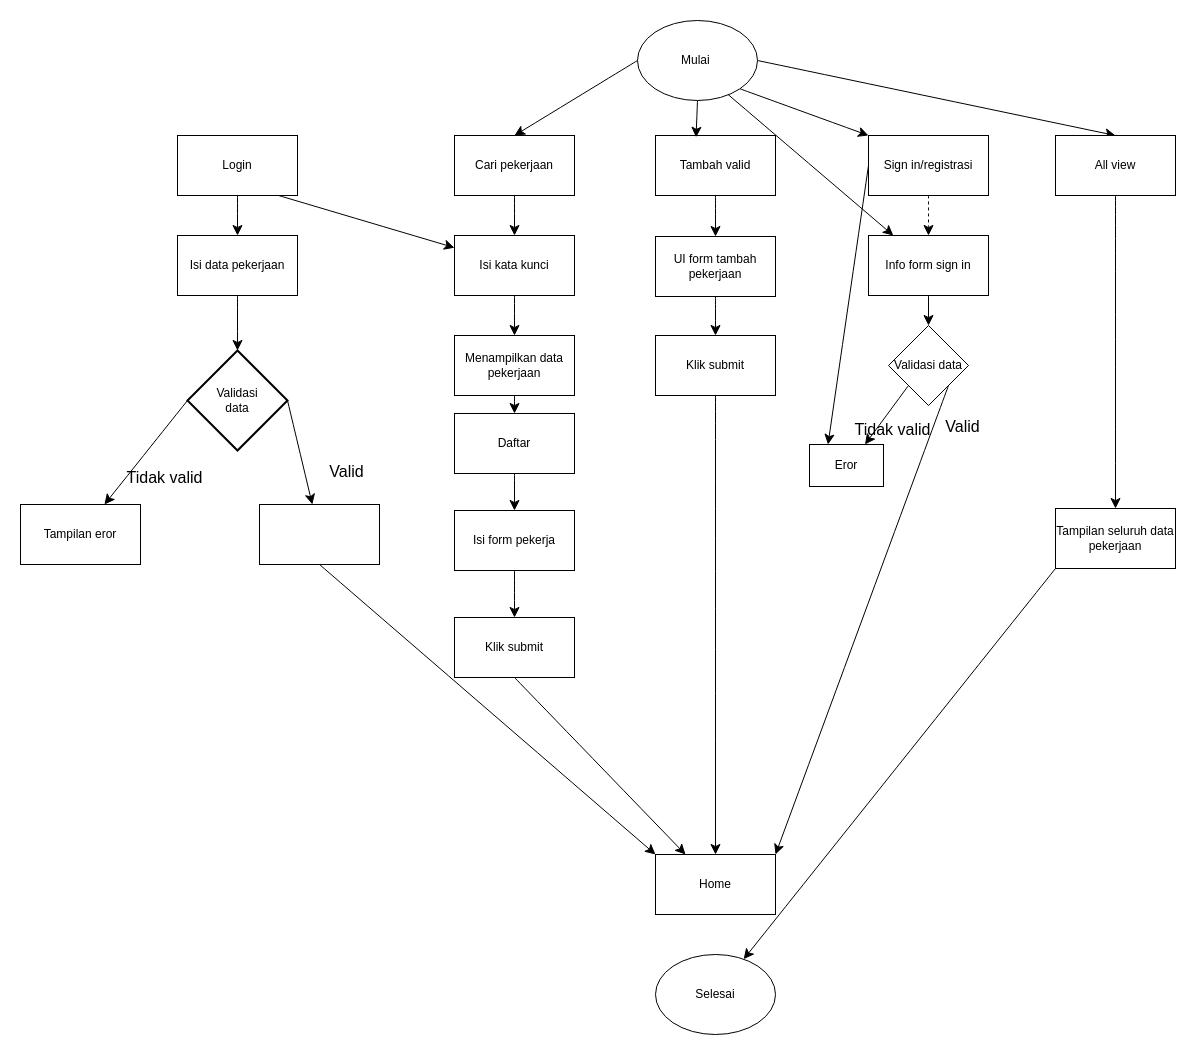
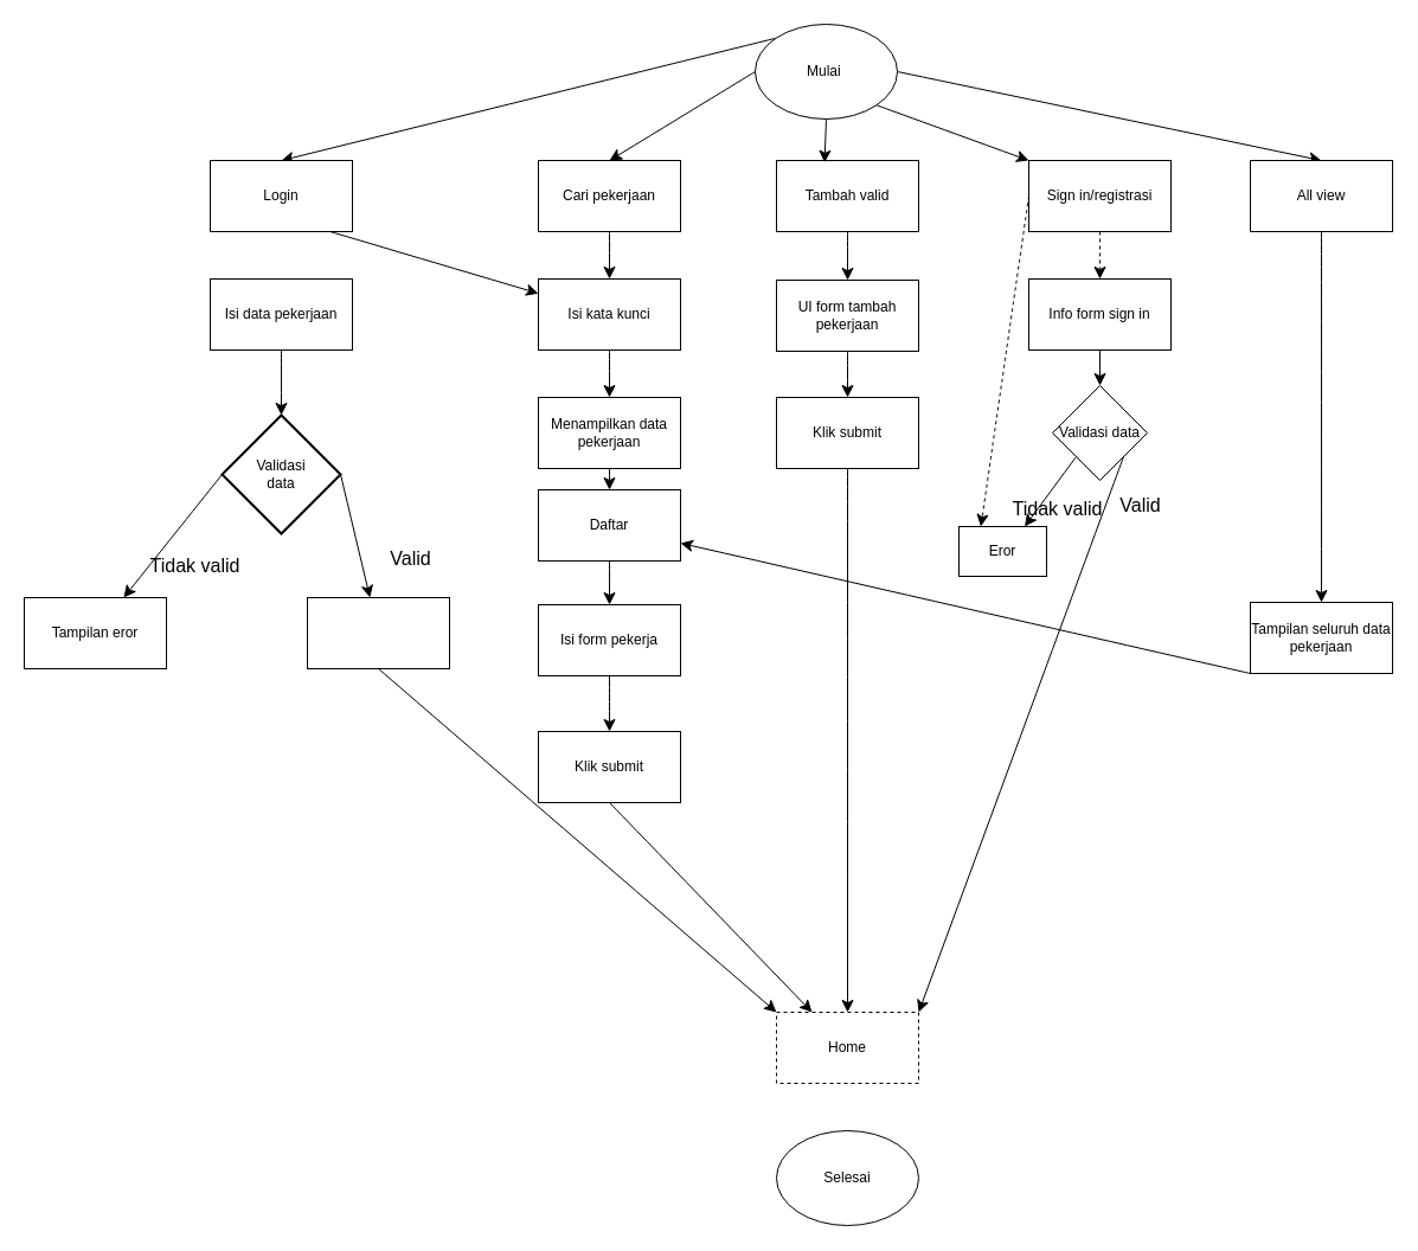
- <mxCell id="2" style="edgeStyle=none;curved=1;rounded=0;orthogonalLoop=1;jettySize=auto;html=1;exitX=0;exitY=0;exitDx=0;exitDy=0;fontSize=12;startSize=8;endSize=8;labelBackgroundColor=none;fontColor=default;" edge="1" parent="1" source="6" target="42"><mxGeometry relative="1" as="geometry" /></mxCell>
+ <mxCell id="2" style="edgeStyle=none;curved=1;rounded=0;orthogonalLoop=1;jettySize=auto;html=1;exitX=0;exitY=0;exitDx=0;exitDy=0;entryX=0.5;entryY=0;entryDx=0;entryDy=0;fontSize=12;startSize=8;endSize=8;labelBackgroundColor=none;fontColor=default;" edge="1" parent="1" source="6" target="9"><mxGeometry relative="1" as="geometry" /></mxCell>
- <mxCell id="7" style="edgeStyle=none;curved=1;rounded=0;orthogonalLoop=1;jettySize=auto;html=1;exitX=0.5;exitY=1;exitDx=0;exitDy=0;entryX=0.5;entryY=0;entryDx=0;entryDy=0;fontSize=12;startSize=8;endSize=8;labelBackgroundColor=none;fontColor=default;" edge="1" parent="1" source="9" target="10"><mxGeometry relative="1" as="geometry" /></mxCell>
- <mxCell id="39" style="edgeStyle=none;curved=1;rounded=0;orthogonalLoop=1;jettySize=auto;html=1;exitX=0;exitY=0.5;exitDx=0;exitDy=0;entryX=0.25;entryY=0;entryDx=0;entryDy=0;fontSize=12;startSize=8;endSize=8;labelBackgroundColor=none;fontColor=default;" edge="1" parent="1" source="40" target="46"><mxGeometry relative="1" as="geometry" /></mxCell>
+ <mxCell id="39" style="edgeStyle=none;curved=1;rounded=0;orthogonalLoop=1;jettySize=auto;html=1;exitX=0;exitY=0.5;exitDx=0;exitDy=0;entryX=0.25;entryY=0;entryDx=0;entryDy=0;fontSize=12;startSize=8;endSize=8;labelBackgroundColor=none;fontColor=default;dashed=1;" edge="1" parent="1" source="40" target="46"><mxGeometry relative="1" as="geometry" /></mxCell>
- <mxCell id="53" style="edgeStyle=none;curved=1;rounded=0;orthogonalLoop=1;jettySize=auto;html=1;exitX=0;exitY=1;exitDx=0;exitDy=0;fontSize=12;startSize=8;endSize=8;labelBackgroundColor=none;fontColor=default;" edge="1" parent="1" source="54" target="55"><mxGeometry relative="1" as="geometry" /></mxCell>
+ <mxCell id="53" style="edgeStyle=none;curved=1;rounded=0;orthogonalLoop=1;jettySize=auto;html=1;exitX=0;exitY=1;exitDx=0;exitDy=0;entryX=1;entryY=0.75;entryDx=0;entryDy=0;fontSize=12;startSize=8;endSize=8;labelBackgroundColor=none;fontColor=default;" edge="1" parent="1" source="54" target="27"><mxGeometry relative="1" as="geometry" /></mxCell>
- <mxCell id="49" value="Home" style="rounded=0;whiteSpace=wrap;html=1;labelBackgroundColor=none;" vertex="1" parent="1"><mxGeometry x="655" y="854" width="120" height="60" as="geometry" /></mxCell>
+ <mxCell id="49" value="Home" style="rounded=0;whiteSpace=wrap;html=1;labelBackgroundColor=none;dashed=1;" vertex="1" parent="1"><mxGeometry x="655" y="854" width="120" height="60" as="geometry" /></mxCell>
